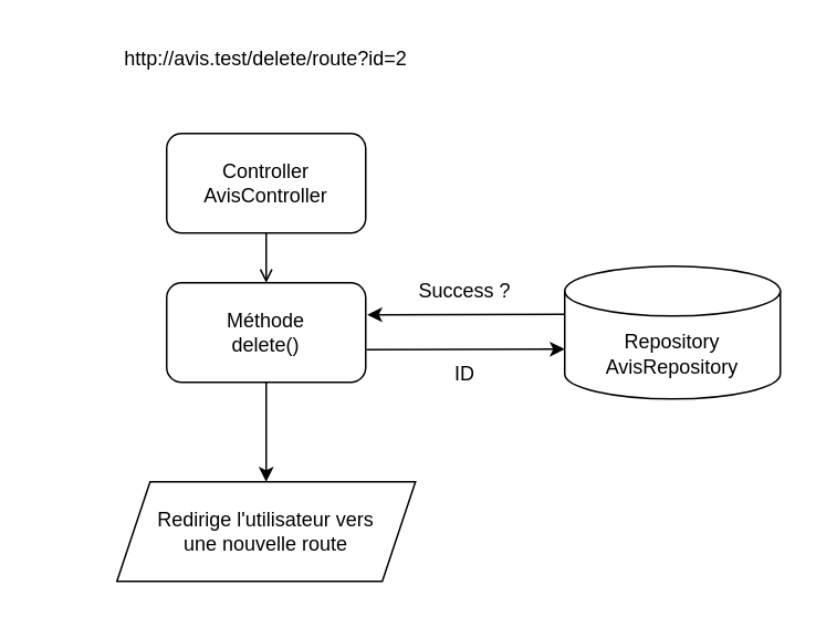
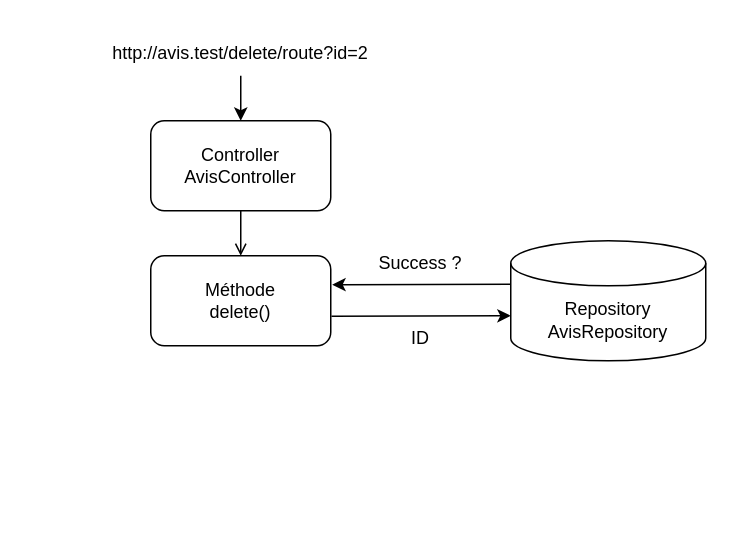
+ <mxCell id="4" value="" style="endArrow=classic;html=1;exitX=0.5;exitY=1;exitDx=0;exitDy=0;entryX=0.5;entryY=0;entryDx=0;entryDy=0;" parent="1" source="2" target="3" edge="1"><mxGeometry width="50" height="50" relative="1" as="geometry"><mxPoint x="130" y="150" as="sourcePoint" /><mxPoint x="180" y="100" as="targetPoint" /></mxGeometry></mxCell>
- <mxCell id="13" value="" style="endArrow=classic;html=1;entryX=0.5;entryY=0;entryDx=0;entryDy=0;exitX=0.5;exitY=1;exitDx=0;exitDy=0;" parent="1" source="5" target="12" edge="1"><mxGeometry width="50" height="50" relative="1" as="geometry"><mxPoint x="180" y="230" as="sourcePoint" /><mxPoint x="230" y="180" as="targetPoint" /></mxGeometry></mxCell>
- <mxCell id="12" value="Redirige l'utilisateur vers&lt;br&gt;une nouvelle route" style="shape=parallelogram;perimeter=parallelogramPerimeter;whiteSpace=wrap;html=1;fixedSize=1;" parent="1" vertex="1"><mxGeometry x="70" y="290" width="180" height="60" as="geometry" /></mxCell>
